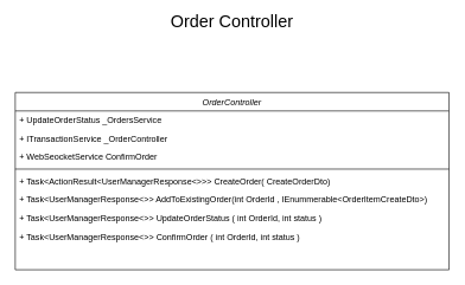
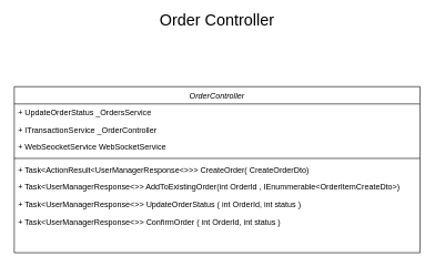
- <mxCell id="6" value="+ WebSeocketService ConfirmOrder" style="text;align=left;verticalAlign=top;spacingLeft=4;spacingRight=4;overflow=hidden;rotatable=0;points=[[0,0.5],[1,0.5]];portConstraint=eastwest;rounded=0;shadow=0;html=0;" vertex="1" parent="3"><mxGeometry y="78" width="610" height="26" as="geometry" /></mxCell>
+ <mxCell id="6" value="+ WebSeocketService WebSocketService" style="text;align=left;verticalAlign=top;spacingLeft=4;spacingRight=4;overflow=hidden;rotatable=0;points=[[0,0.5],[1,0.5]];portConstraint=eastwest;rounded=0;shadow=0;html=0;" vertex="1" parent="3"><mxGeometry y="78" width="610" height="26" as="geometry" /></mxCell>
